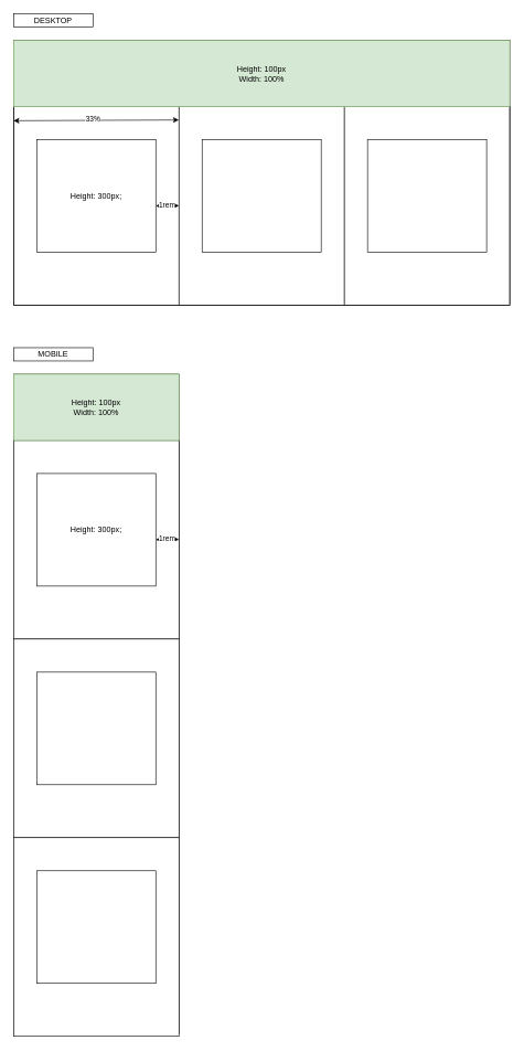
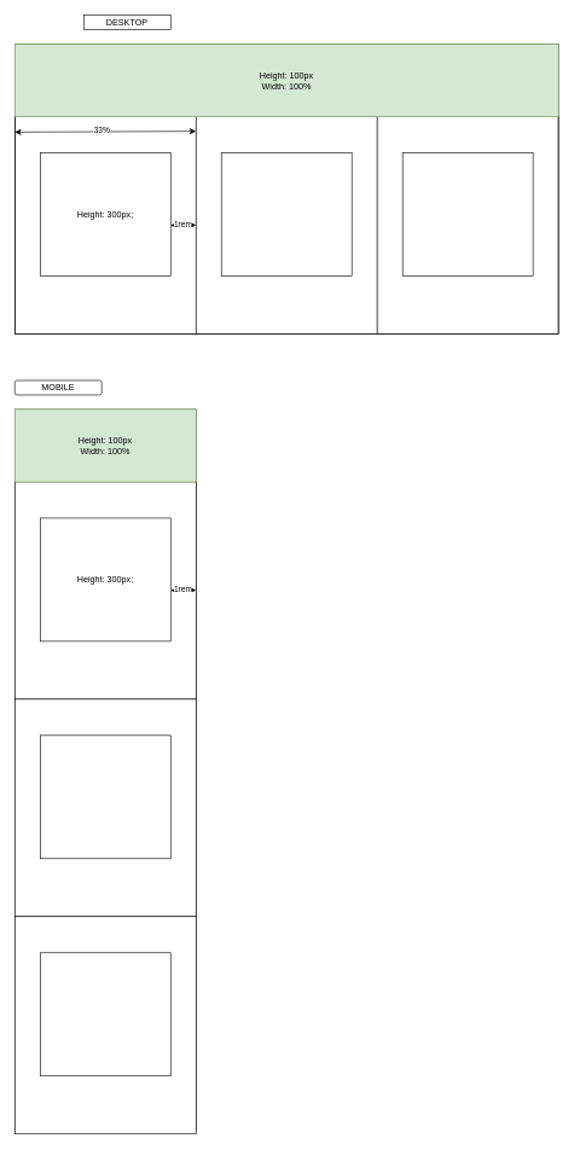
- <mxCell id="13" value="DESKTOP" style="rounded=0;whiteSpace=wrap;html=1;fillColor=none;" vertex="1" parent="1"><mxGeometry x="20" y="20" width="120" height="20" as="geometry" /></mxCell>
+ <mxCell id="13" value="DESKTOP" style="rounded=0;whiteSpace=wrap;html=1;fillColor=none;" vertex="1" parent="1"><mxGeometry x="115" y="20" width="120" height="20" as="geometry" /></mxCell>
- <mxCell id="23" value="MOBILE" style="rounded=0;whiteSpace=wrap;html=1;fillColor=none;" vertex="1" parent="1"><mxGeometry x="20" y="524" width="120" height="20" as="geometry" /></mxCell>
+ <mxCell id="23" value="MOBILE" style="whiteSpace=wrap;html=1;fillColor=none;rounded=1;" vertex="1" parent="1"><mxGeometry x="20" y="524" width="120" height="20" as="geometry" /></mxCell>
